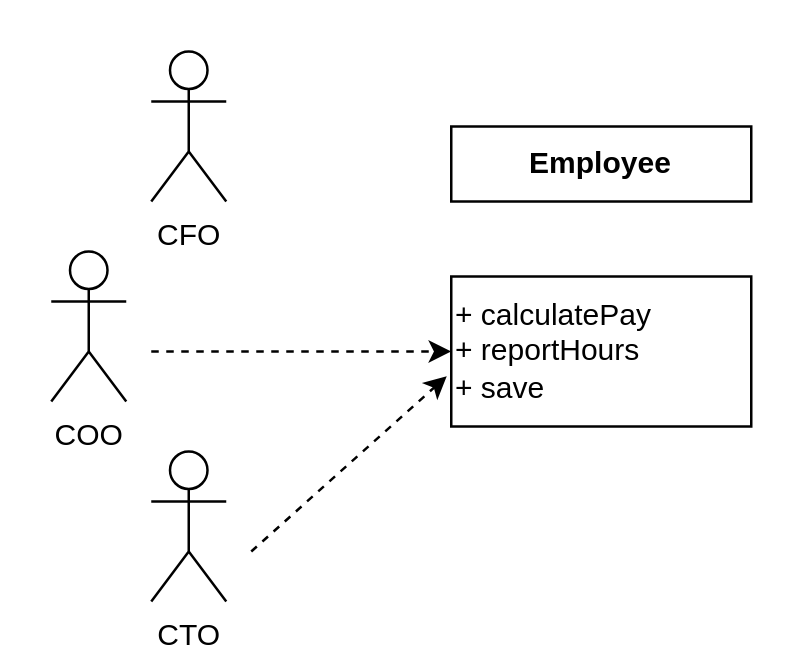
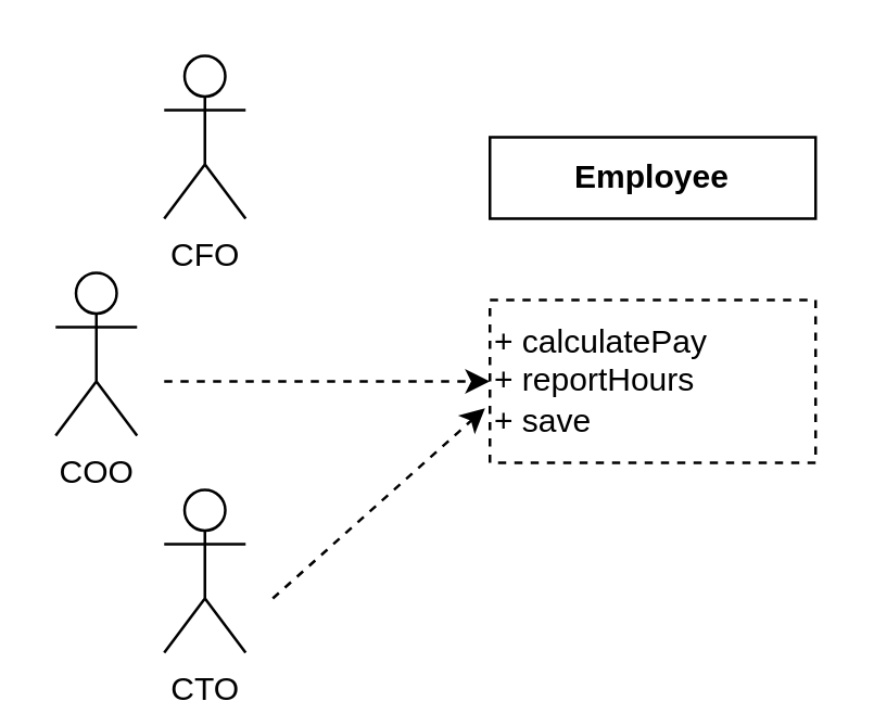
- <mxCell id="6" value="&lt;span style=&quot;font-weight: normal;&quot;&gt;+ calculatePay&lt;/span&gt;&lt;div&gt;&lt;span style=&quot;font-weight: normal;&quot;&gt;+ reportHours&lt;/span&gt;&lt;/div&gt;&lt;div&gt;&lt;span style=&quot;font-weight: normal;&quot;&gt;+ save&lt;/span&gt;&lt;/div&gt;" style="rounded=0;whiteSpace=wrap;html=1;fontStyle=1;align=left;" vertex="1" parent="1"><mxGeometry x="180" y="110" width="120" height="60" as="geometry" /></mxCell>
+ <mxCell id="6" value="&lt;span style=&quot;font-weight: normal;&quot;&gt;+ calculatePay&lt;/span&gt;&lt;div&gt;&lt;span style=&quot;font-weight: normal;&quot;&gt;+ reportHours&lt;/span&gt;&lt;/div&gt;&lt;div&gt;&lt;span style=&quot;font-weight: normal;&quot;&gt;+ save&lt;/span&gt;&lt;/div&gt;" style="rounded=0;whiteSpace=wrap;html=1;fontStyle=1;align=left;dashed=1;" vertex="1" parent="1"><mxGeometry x="180" y="110" width="120" height="60" as="geometry" /></mxCell>
